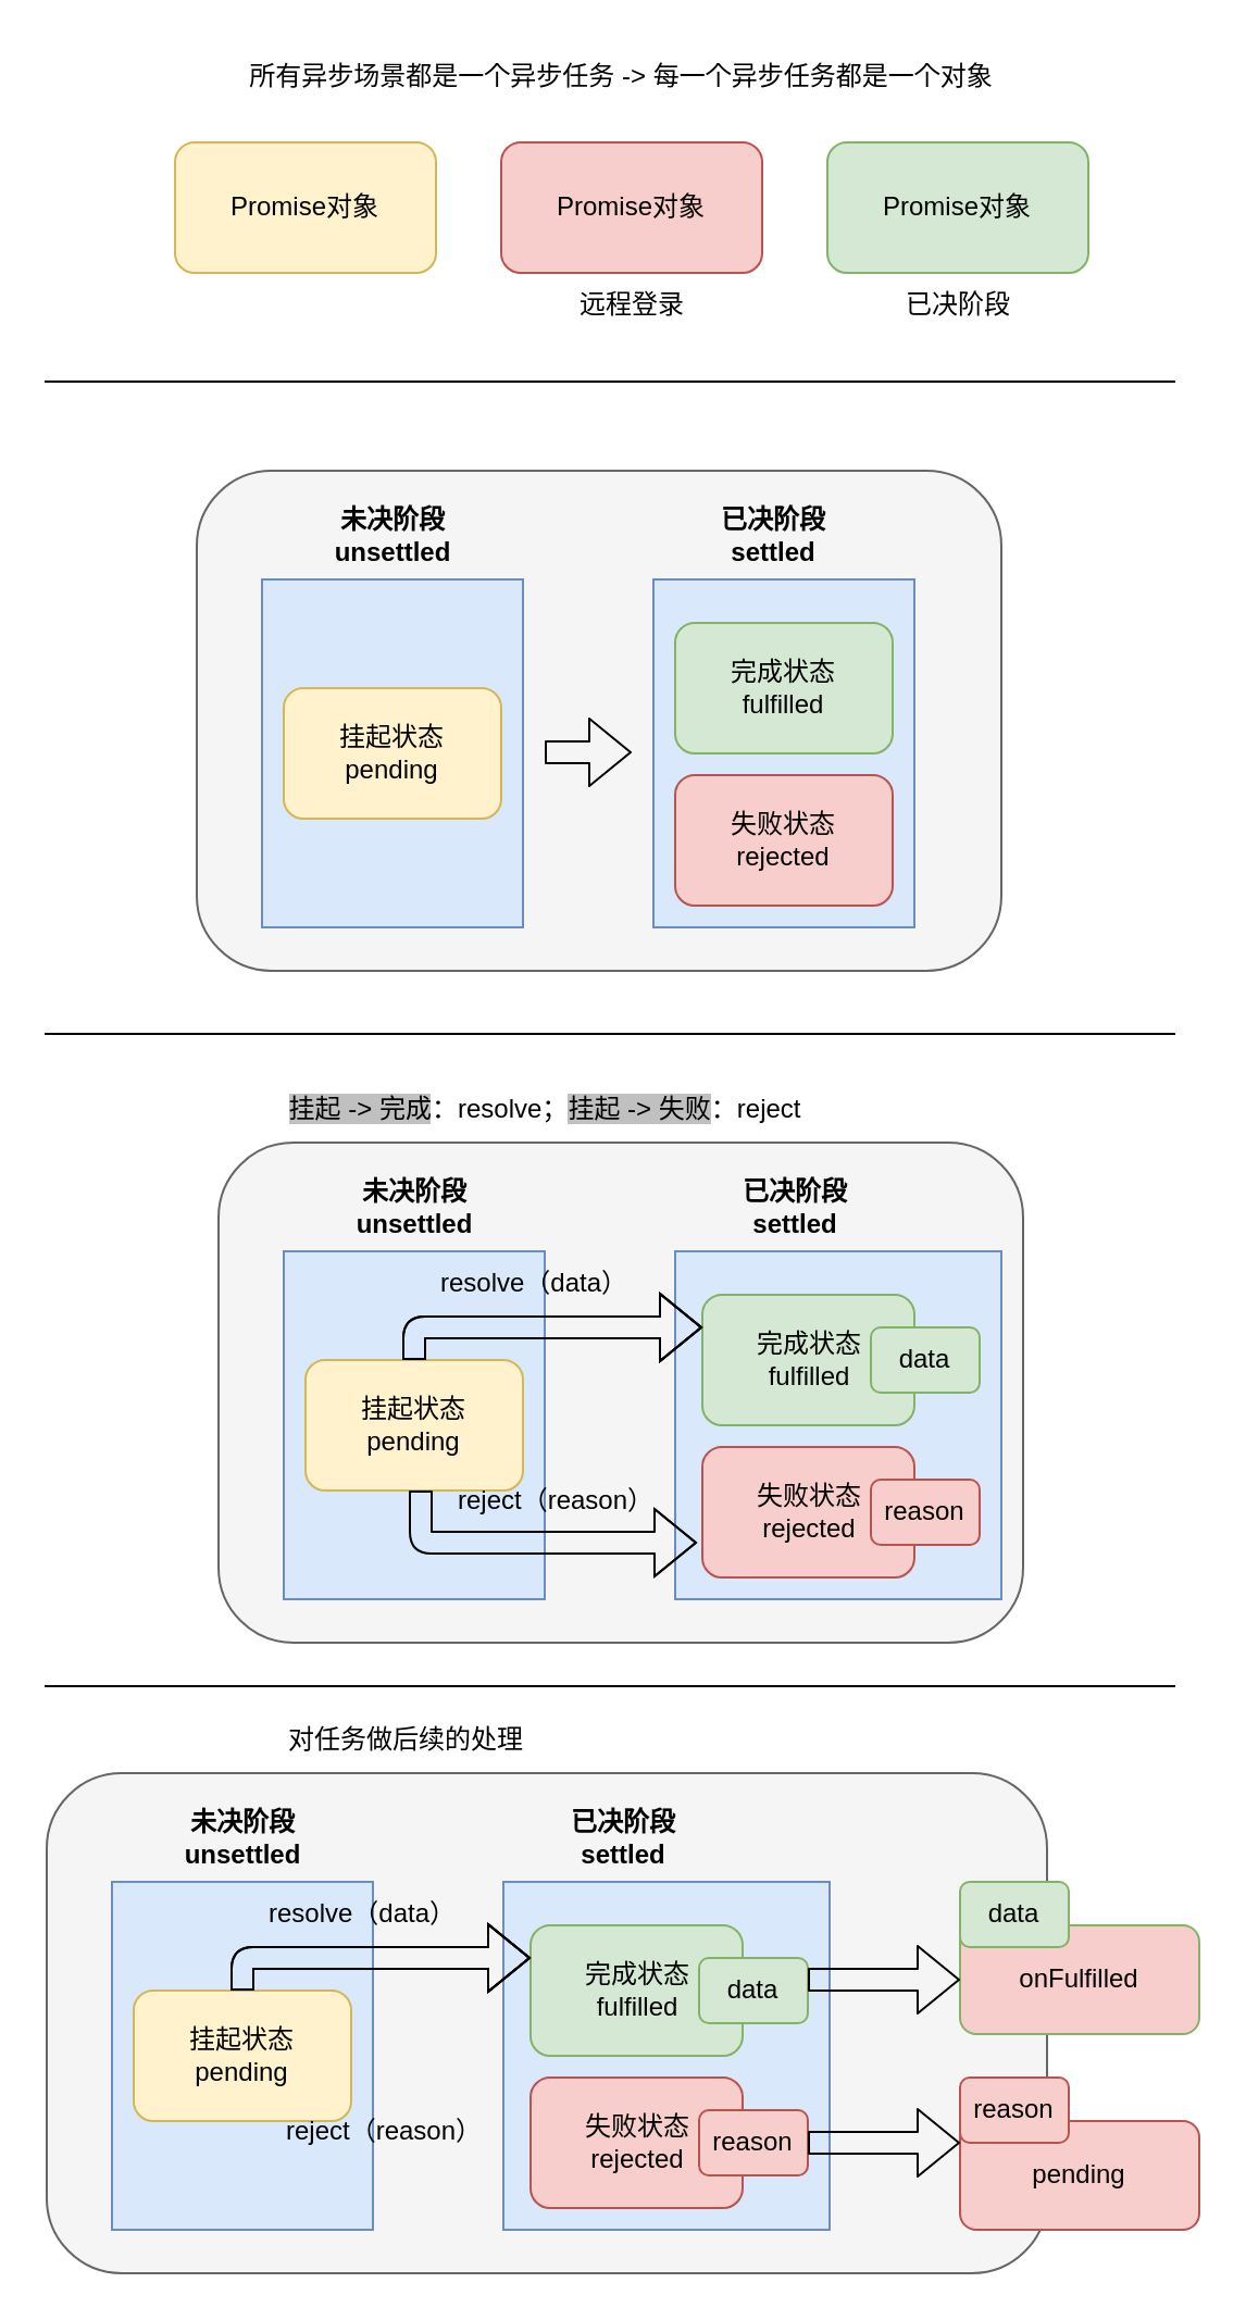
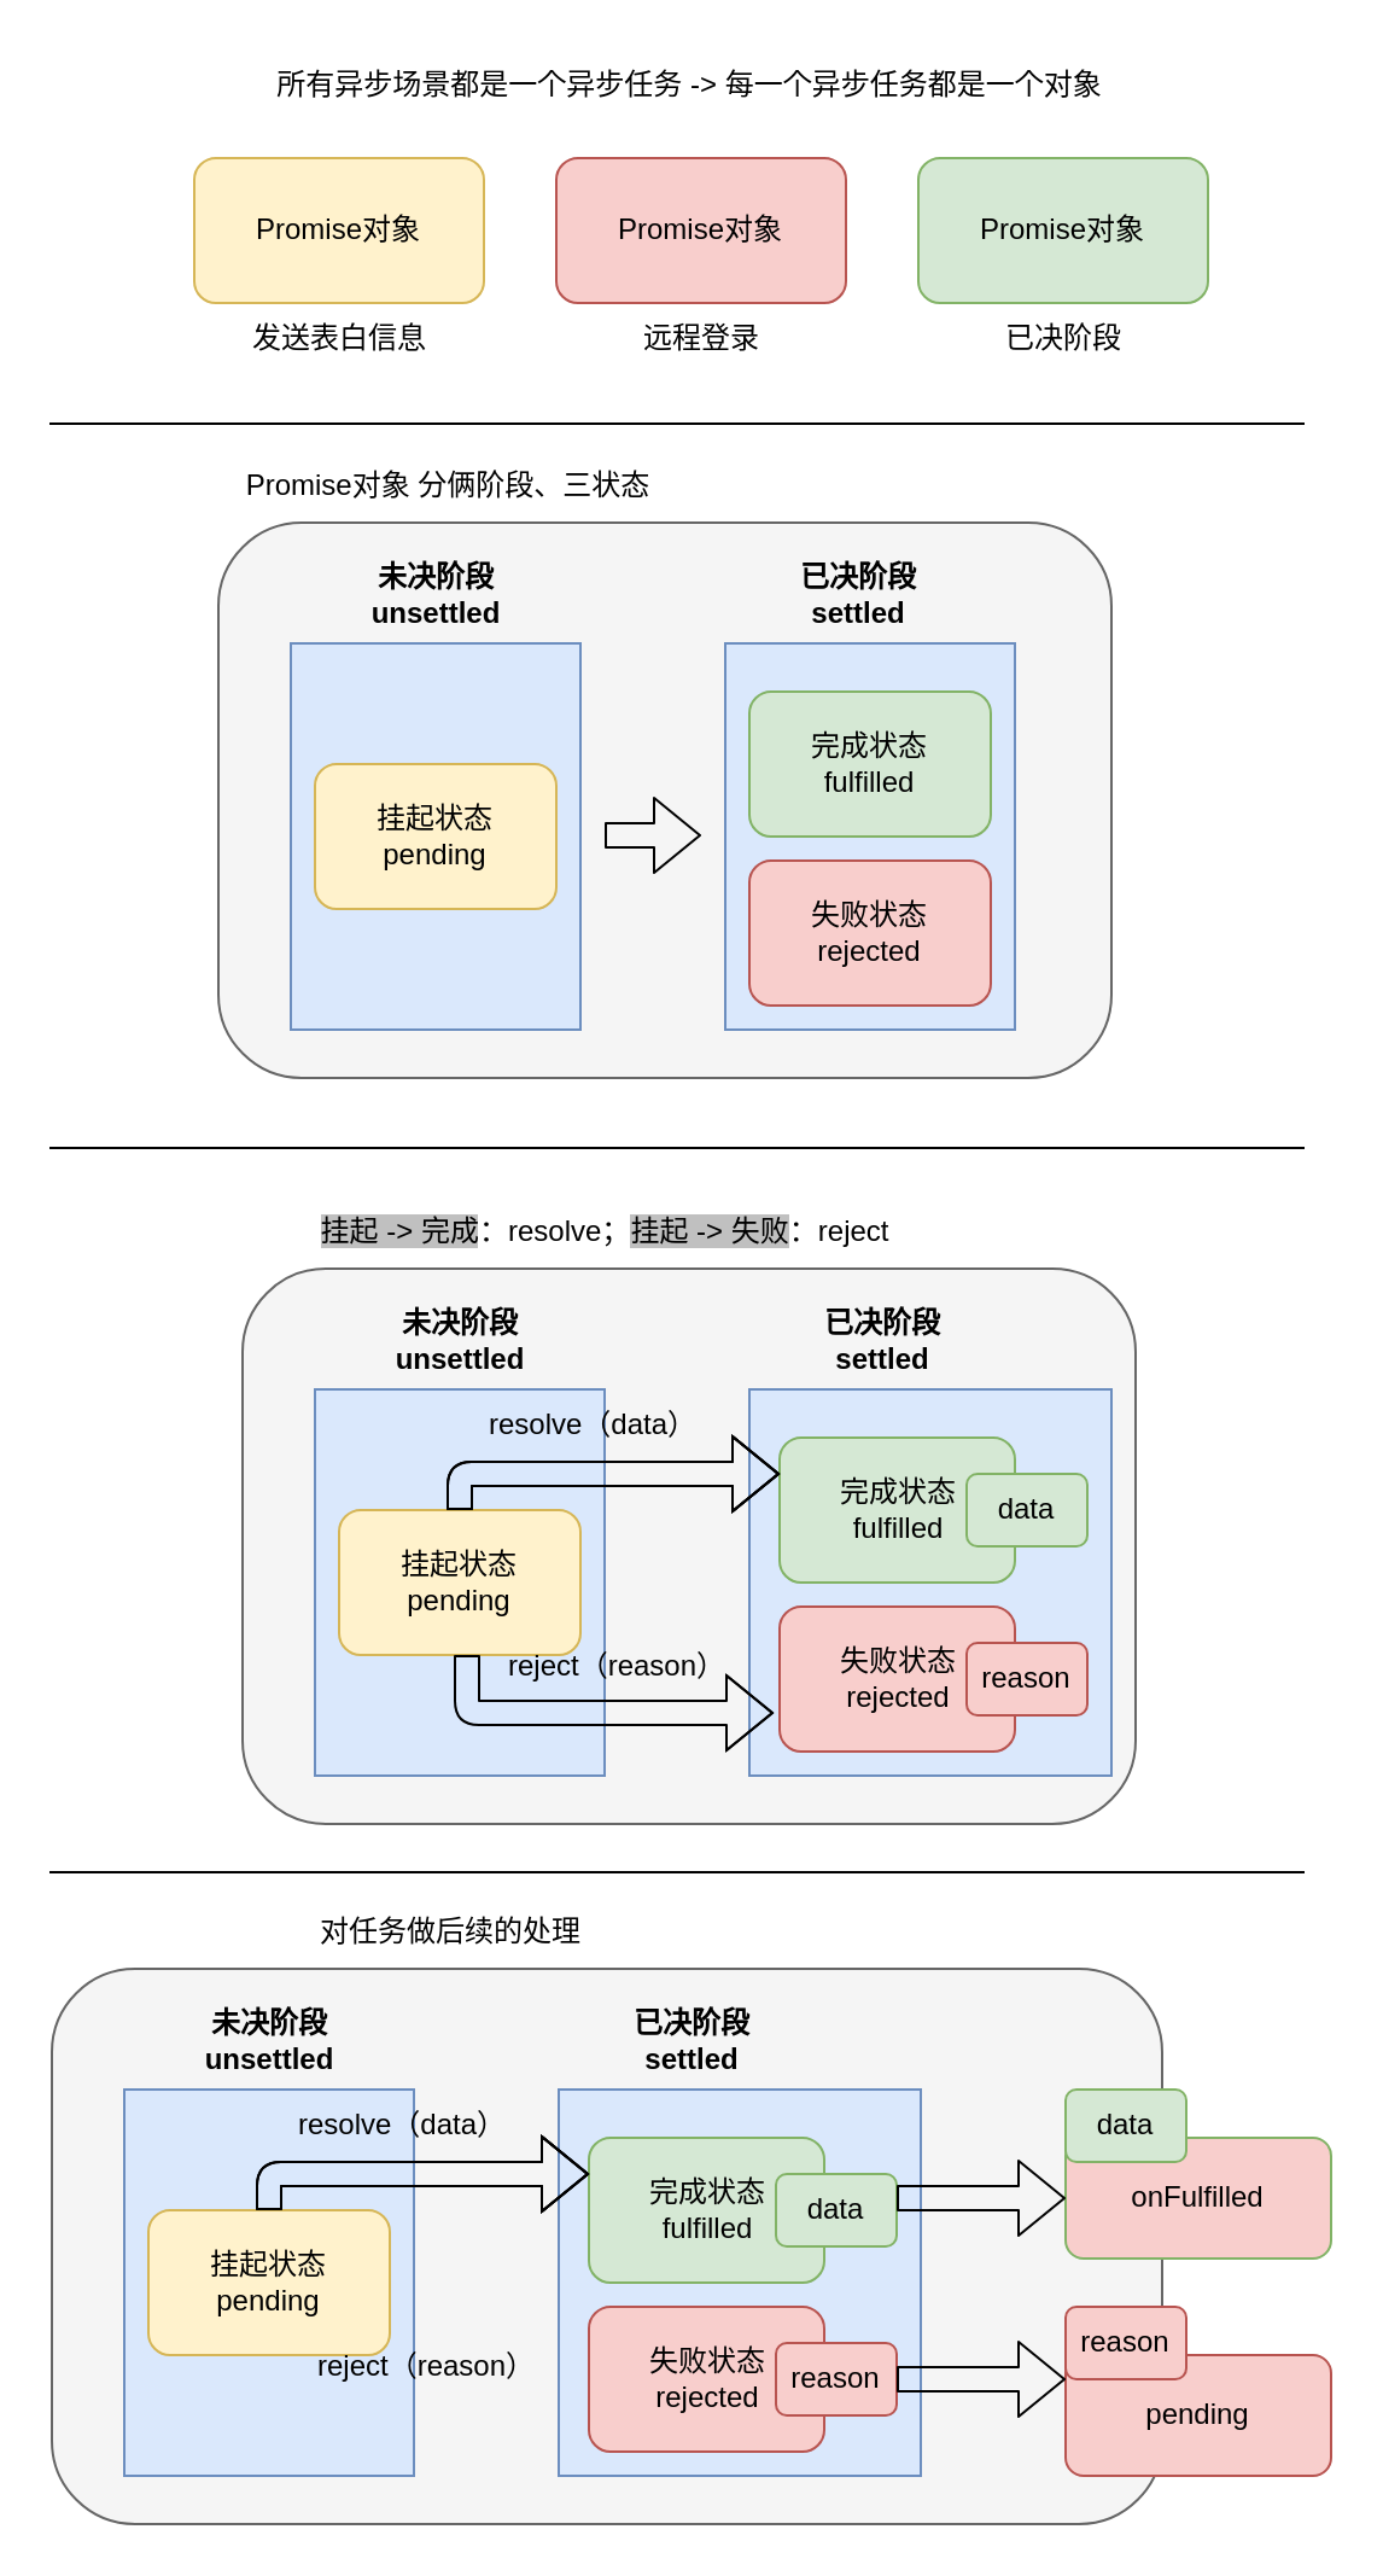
+ <mxCell id="5" value="发送表白信息" style="text;html=1;align=center;verticalAlign=middle;resizable=0;points=[];autosize=1;strokeColor=none;fillColor=none;" vertex="1" parent="3"><mxGeometry x="10" y="60" width="100" height="30" as="geometry" /></mxCell>
+ <mxCell id="14" value="Promise对象 分俩阶段、三状态" style="text;html=1;align=center;verticalAlign=middle;resizable=0;points=[];autosize=1;strokeColor=none;fillColor=none;" vertex="1" parent="13"><mxGeometry width="190" height="30" as="geometry" /></mxCell>
